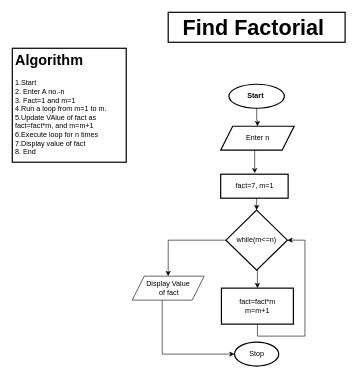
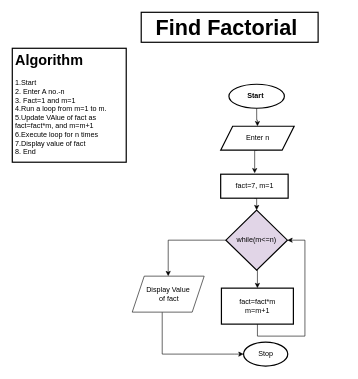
- <mxCell id="2" value="&lt;font style=&quot;font-size: 36px&quot;&gt;Find Factorial&amp;nbsp;&lt;/font&gt;" style="text;html=1;align=center;verticalAlign=middle;whiteSpace=wrap;rounded=0;fontStyle=1;strokeWidth=2;strokeColor=#000000;fillColor=#FFFFFF;" parent="1" vertex="1"><mxGeometry x="280" y="20" width="295" height="50" as="geometry" /></mxCell>
+ <mxCell id="2" value="&lt;font style=&quot;font-size: 36px&quot;&gt;Find Factorial&amp;nbsp;&lt;/font&gt;" style="text;html=1;align=center;verticalAlign=middle;whiteSpace=wrap;rounded=0;fontStyle=1;strokeWidth=2;strokeColor=#000000;fillColor=#FFFFFF;" parent="1" vertex="1"><mxGeometry x="235" y="20" width="295" height="50" as="geometry" /></mxCell>
- <mxCell id="9" value="while(m&amp;lt;=n)" style="rhombus;whiteSpace=wrap;html=1;strokeColor=#000000;strokeWidth=2;fillColor=#FFFFFF;" parent="1" vertex="1"><mxGeometry x="376.25" y="350" width="102.5" height="100" as="geometry" /></mxCell>
+ <mxCell id="9" value="while(m&amp;lt;=n)" style="rhombus;whiteSpace=wrap;html=1;strokeColor=#000000;strokeWidth=2;fillColor=#e1d5e7;" parent="1" vertex="1"><mxGeometry x="376.25" y="350" width="102.5" height="100" as="geometry" /></mxCell>
- <mxCell id="17" value="Display Value&lt;br&gt;&amp;nbsp;of fact" style="shape=parallelogram;perimeter=parallelogramPerimeter;whiteSpace=wrap;html=1;fixedSize=1;" parent="1" vertex="1"><mxGeometry x="220" y="460" width="120" height="40" as="geometry" /></mxCell>
+ <mxCell id="17" value="Display Value&lt;br&gt;&amp;nbsp;of fact" style="shape=parallelogram;perimeter=parallelogramPerimeter;whiteSpace=wrap;html=1;fixedSize=1;" parent="1" vertex="1"><mxGeometry x="220" y="460" width="120" height="60" as="geometry" /></mxCell>
- <mxCell id="6" value="Stop" style="ellipse;whiteSpace=wrap;html=1;strokeColor=#000000;strokeWidth=2;fillColor=#FFFFFF;" parent="1" vertex="1"><mxGeometry x="390.63" y="570" width="73.75" height="40" as="geometry" /></mxCell>
+ <mxCell id="6" value="Stop" style="ellipse;whiteSpace=wrap;html=1;strokeColor=#000000;strokeWidth=2;fillColor=#FFFFFF;" parent="1" vertex="1"><mxGeometry x="405.63" y="570" width="73.75" height="40" as="geometry" /></mxCell>
